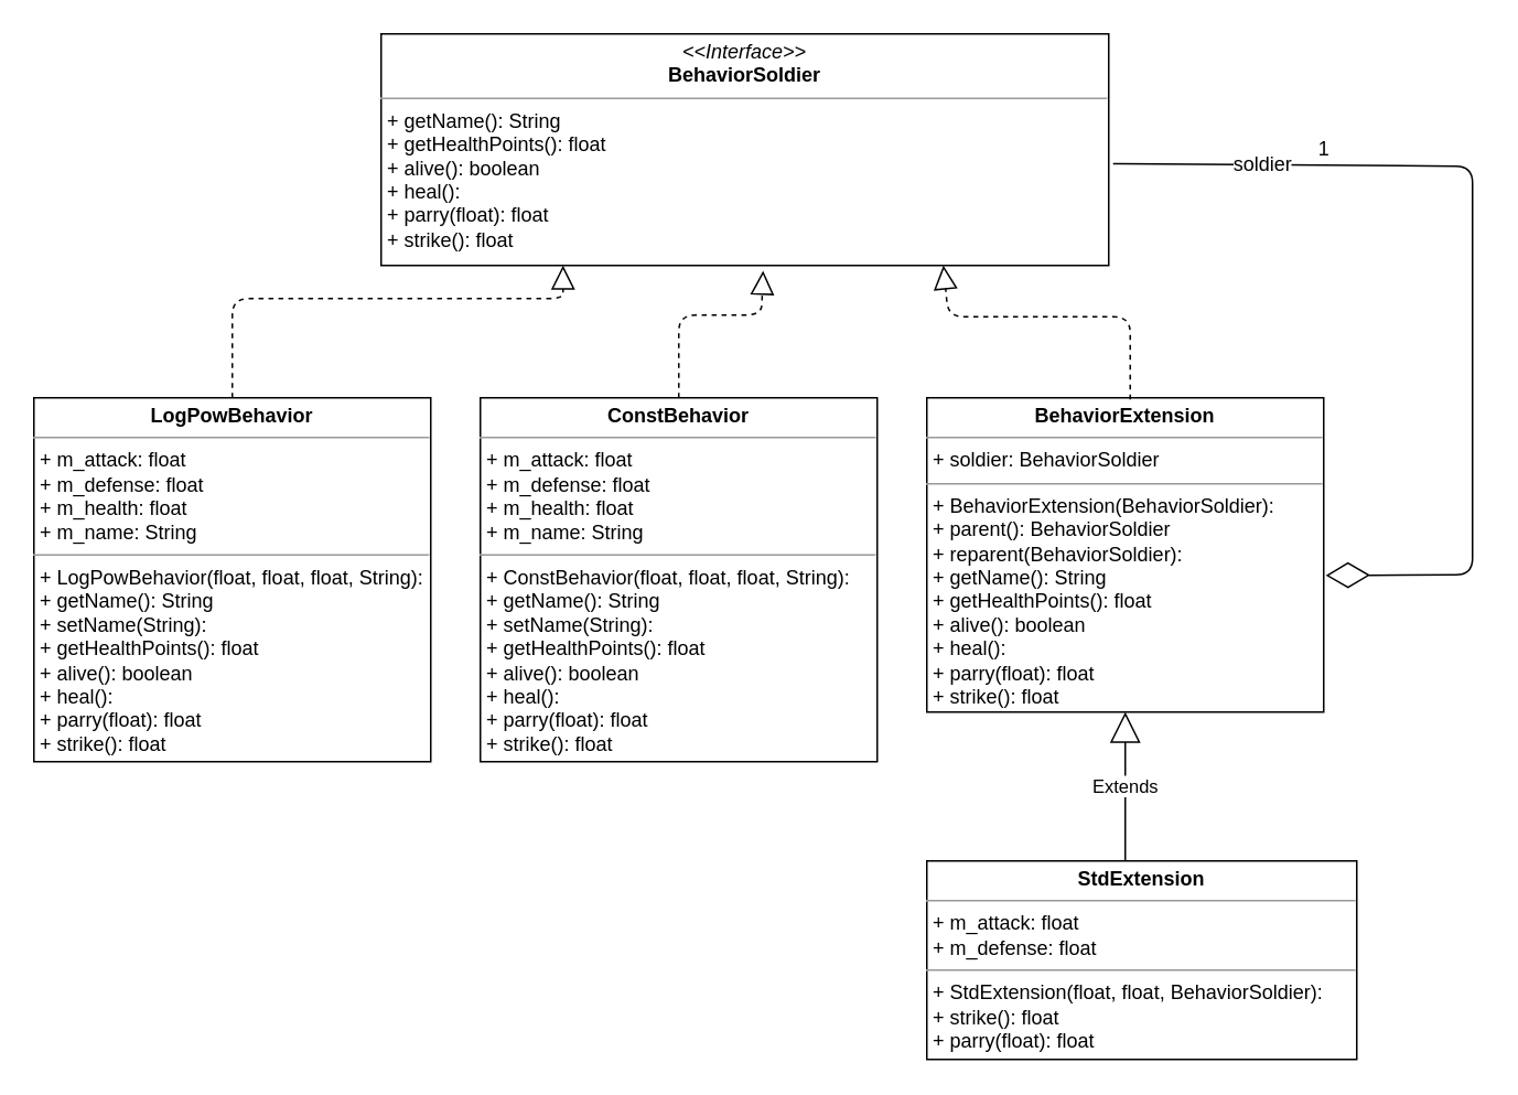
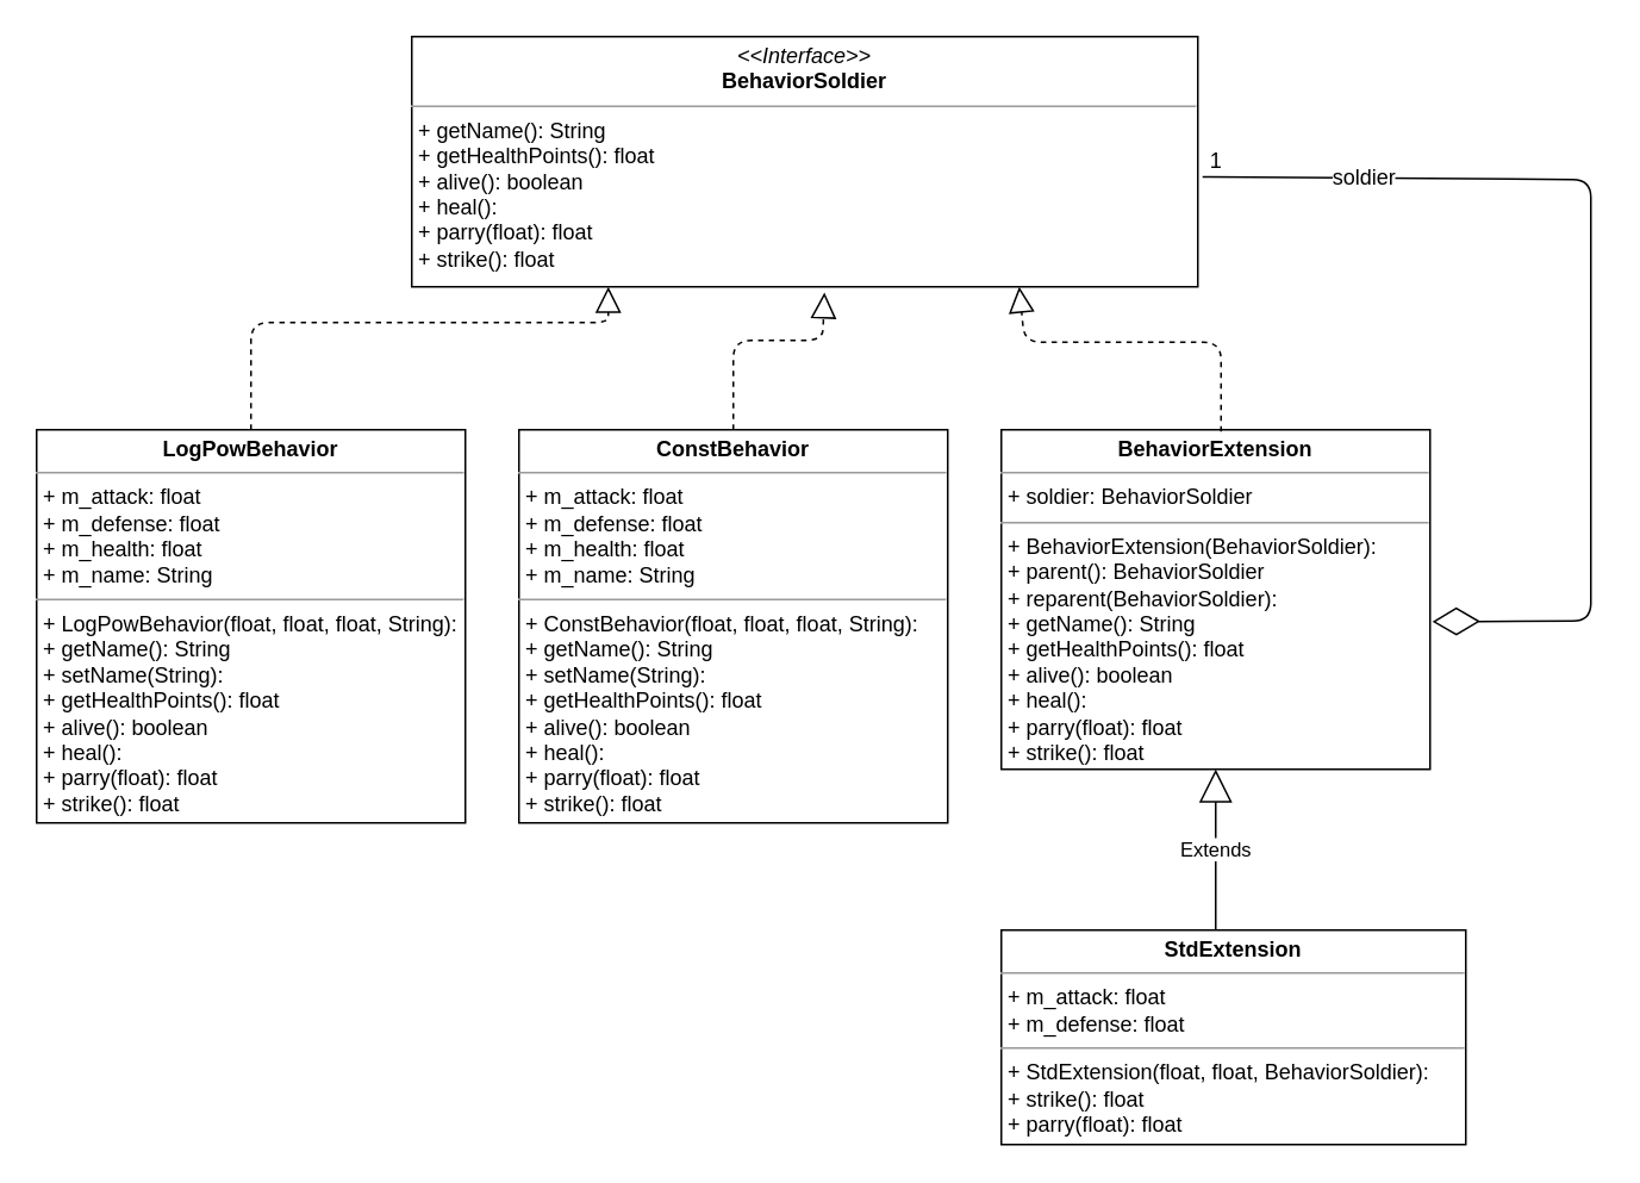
- <mxCell id="13" value="1" style="text;html=1;align=center;verticalAlign=middle;resizable=0;points=[];autosize=1;" parent="1" vertex="1"><mxGeometry x="790" y="80" width="20" height="20" as="geometry" /></mxCell>
+ <mxCell id="13" value="1" style="text;html=1;align=center;verticalAlign=middle;resizable=0;points=[];autosize=1;" parent="1" vertex="1"><mxGeometry x="670" y="80" width="20" height="20" as="geometry" /></mxCell>
